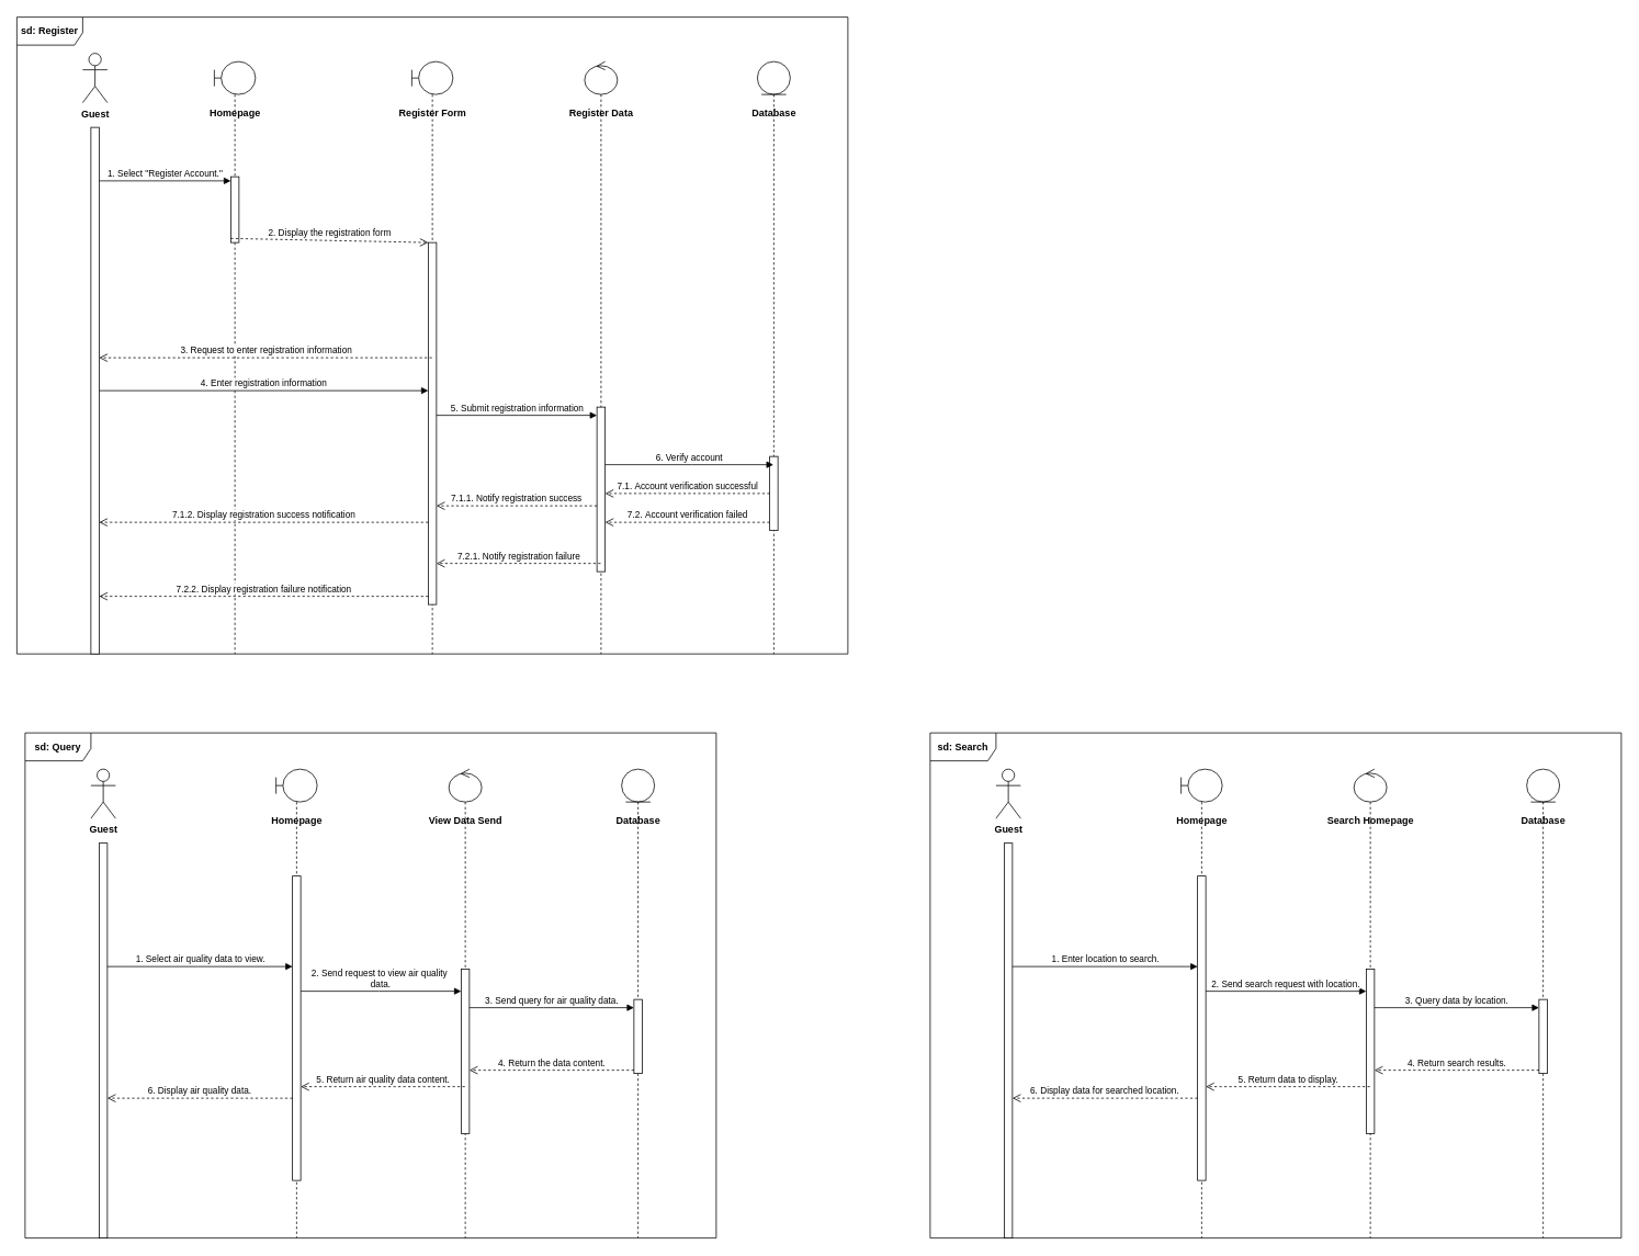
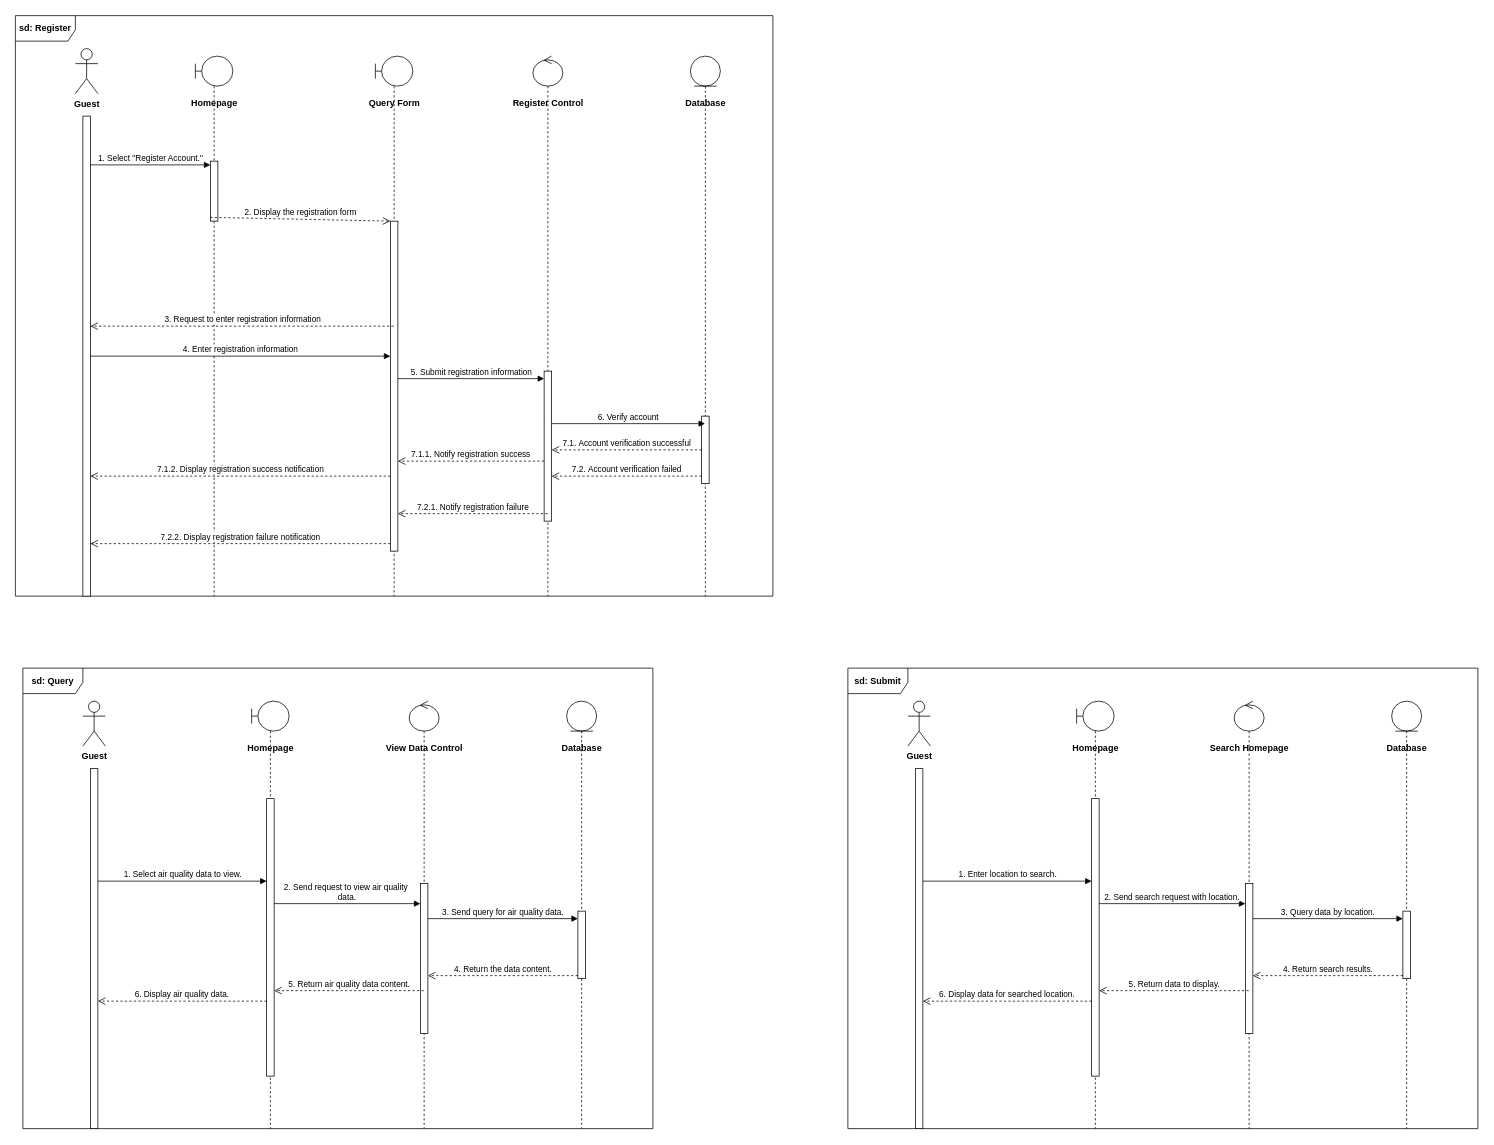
- <mxCell id="14" value="Register Form" style="text;align=center;fontStyle=1;verticalAlign=middle;spacingLeft=3;spacingRight=3;strokeColor=none;rotatable=0;points=[[0,0.5],[1,0.5]];portConstraint=eastwest;html=1;" vertex="1" parent="1"><mxGeometry x="485" y="124" width="80" height="26" as="geometry" /></mxCell>
+ <mxCell id="14" value="Query Form" style="text;align=center;fontStyle=1;verticalAlign=middle;spacingLeft=3;spacingRight=3;strokeColor=none;rotatable=0;points=[[0,0.5],[1,0.5]];portConstraint=eastwest;html=1;" vertex="1" parent="1"><mxGeometry x="485" y="124" width="80" height="26" as="geometry" /></mxCell>
- <mxCell id="15" value="Register Data" style="text;align=center;fontStyle=1;verticalAlign=middle;spacingLeft=3;spacingRight=3;strokeColor=none;rotatable=0;points=[[0,0.5],[1,0.5]];portConstraint=eastwest;html=1;" vertex="1" parent="1"><mxGeometry x="690" y="124" width="80" height="26" as="geometry" /></mxCell>
+ <mxCell id="15" value="Register Control" style="text;align=center;fontStyle=1;verticalAlign=middle;spacingLeft=3;spacingRight=3;strokeColor=none;rotatable=0;points=[[0,0.5],[1,0.5]];portConstraint=eastwest;html=1;" vertex="1" parent="1"><mxGeometry x="690" y="124" width="80" height="26" as="geometry" /></mxCell>
- <mxCell id="47" value="&lt;b&gt;sd: Search&lt;/b&gt;" style="shape=umlFrame;whiteSpace=wrap;html=1;pointerEvents=0;width=80;height=34;" vertex="1" parent="1"><mxGeometry x="1130" y="890" width="840" height="614" as="geometry" /></mxCell>
+ <mxCell id="47" value="&lt;b&gt;sd: Submit&lt;/b&gt;" style="shape=umlFrame;whiteSpace=wrap;html=1;pointerEvents=0;width=80;height=34;" vertex="1" parent="1"><mxGeometry x="1130" y="890" width="840" height="614" as="geometry" /></mxCell>
- <mxCell id="39" value="View Data Send" style="text;align=center;fontStyle=1;verticalAlign=middle;spacingLeft=3;spacingRight=3;strokeColor=none;rotatable=0;points=[[0,0.5],[1,0.5]];portConstraint=eastwest;html=1;" vertex="1" parent="1"><mxGeometry x="525" y="984" width="80" height="26" as="geometry" /></mxCell>
+ <mxCell id="39" value="View Data Control" style="text;align=center;fontStyle=1;verticalAlign=middle;spacingLeft=3;spacingRight=3;strokeColor=none;rotatable=0;points=[[0,0.5],[1,0.5]];portConstraint=eastwest;html=1;" vertex="1" parent="1"><mxGeometry x="525" y="984" width="80" height="26" as="geometry" /></mxCell>
